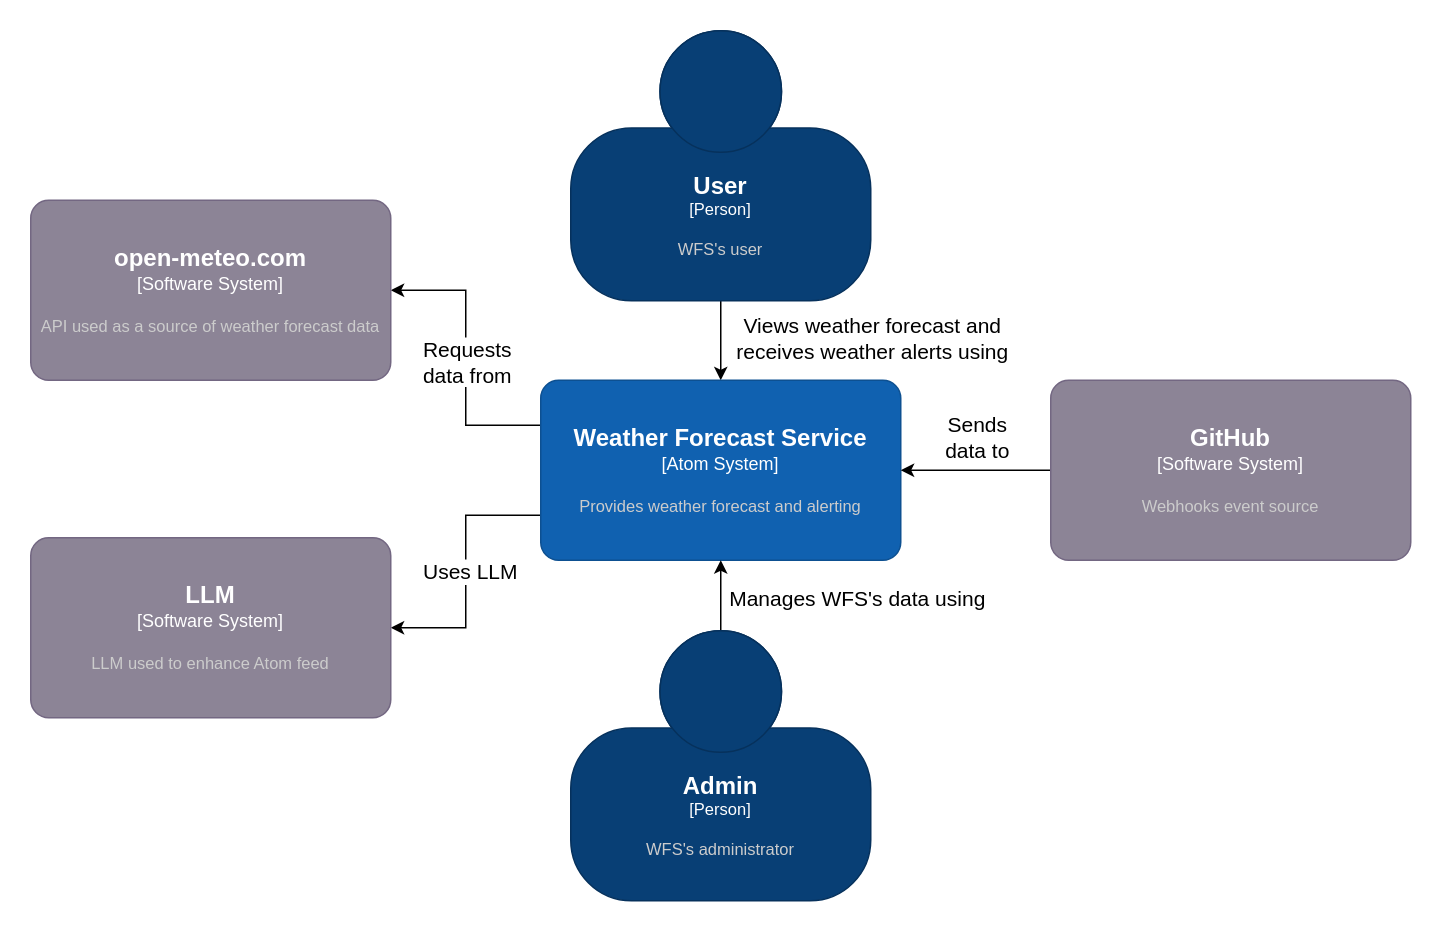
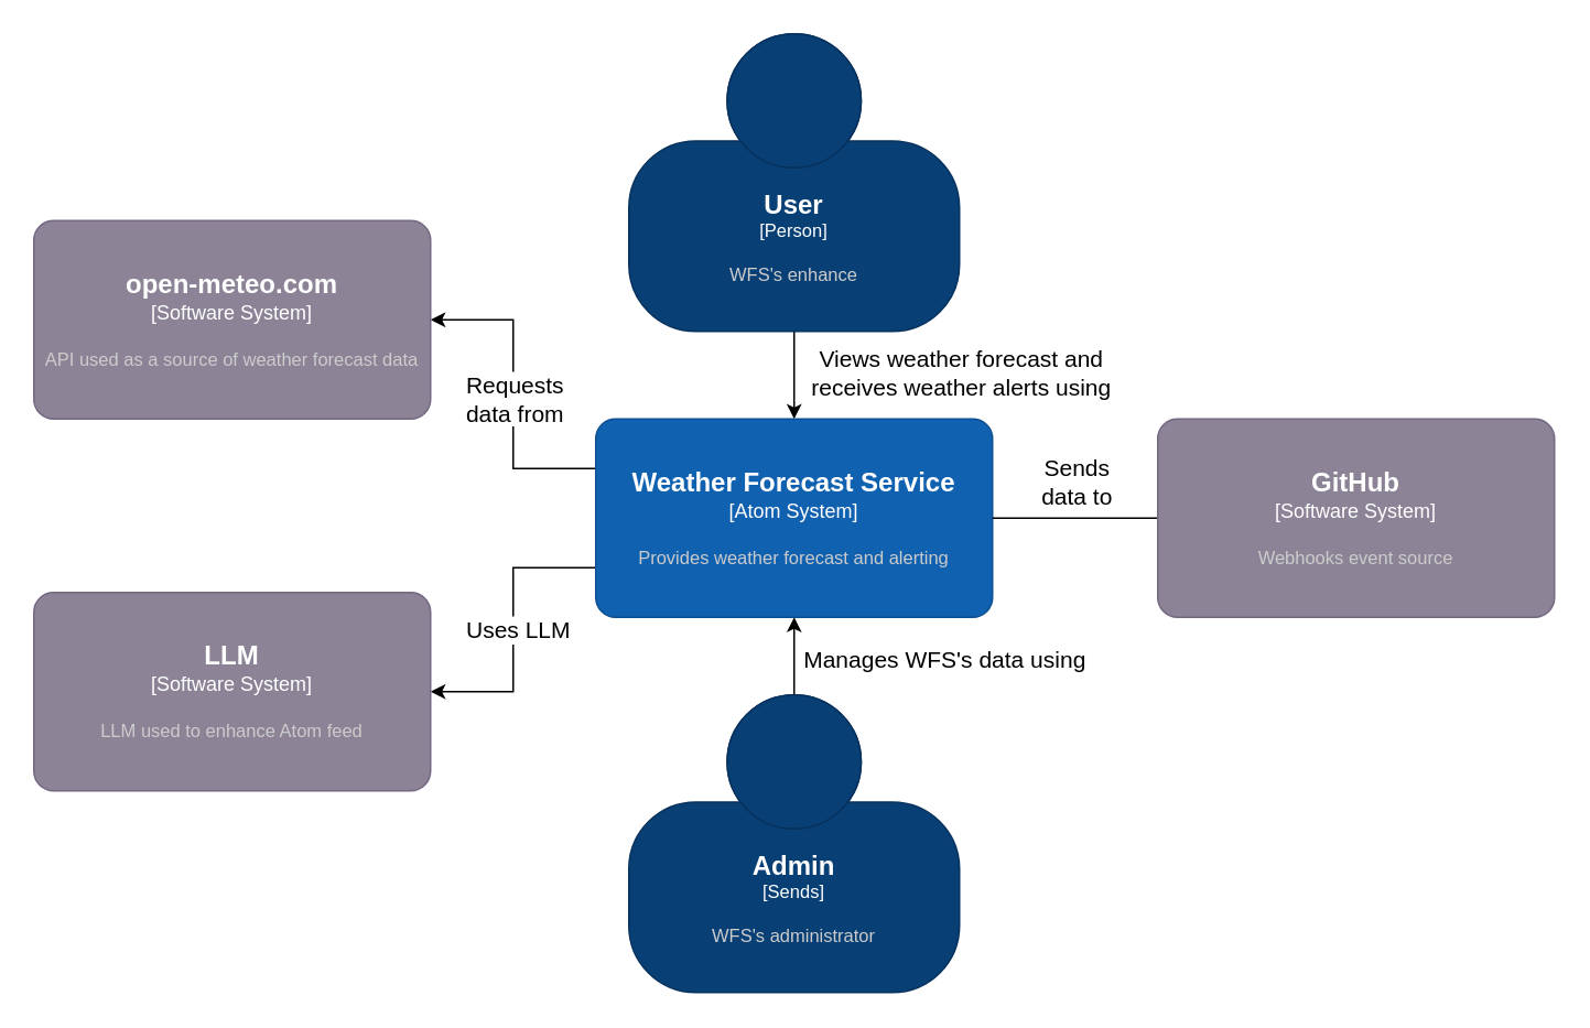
- <mxCell id="4" value="&lt;font style=&quot;font-size: 16px&quot;&gt;&lt;b&gt;User&lt;/b&gt;&lt;/font&gt;&lt;div&gt;[Person]&lt;/div&gt;&lt;br&gt;&lt;div&gt;&lt;font style=&quot;font-size: 11px&quot;&gt;&lt;font color=&quot;#cccccc&quot;&gt;WFS's user&lt;/font&gt;&lt;/div&gt;" style="html=1;fontSize=11;dashed=0;whiteSpace=wrap;fillColor=#083F75;strokeColor=#06315C;fontColor=#ffffff;shape=mxgraph.c4.person2;align=center;metaEdit=1;points=[[0.5,0,0],[1,0.5,0],[1,0.75,0],[0.75,1,0],[0.5,1,0],[0.25,1,0],[0,0.75,0],[0,0.5,0]];resizable=0;" vertex="1" parent="1"><mxGeometry x="380" y="20" width="200" height="180" as="geometry" /></mxCell>
+ <mxCell id="4" value="&lt;font style=&quot;font-size: 16px&quot;&gt;&lt;b&gt;User&lt;/b&gt;&lt;/font&gt;&lt;div&gt;[Person]&lt;/div&gt;&lt;br&gt;&lt;div&gt;&lt;font style=&quot;font-size: 11px&quot;&gt;&lt;font color=&quot;#cccccc&quot;&gt;WFS's enhance&lt;/font&gt;&lt;/div&gt;" style="html=1;fontSize=11;dashed=0;whiteSpace=wrap;fillColor=#083F75;strokeColor=#06315C;fontColor=#ffffff;shape=mxgraph.c4.person2;align=center;metaEdit=1;points=[[0.5,0,0],[1,0.5,0],[1,0.75,0],[0.75,1,0],[0.5,1,0],[0.25,1,0],[0,0.75,0],[0,0.5,0]];resizable=0;" vertex="1" parent="1"><mxGeometry x="380" y="20" width="200" height="180" as="geometry" /></mxCell>
- <mxCell id="13" style="edgeStyle=orthogonalEdgeStyle;rounded=0;orthogonalLoop=1;jettySize=auto;html=1;exitX=0;exitY=0.5;exitDx=0;exitDy=0;exitPerimeter=0;" edge="1" parent="1" source="17" target="9"><mxGeometry relative="1" as="geometry"><mxPoint x="710" y="313" as="sourcePoint" /></mxGeometry></mxCell>
+ <mxCell id="13" style="edgeStyle=orthogonalEdgeStyle;rounded=0;orthogonalLoop=1;jettySize=auto;html=1;exitX=0;exitY=0.5;exitDx=0;exitDy=0;exitPerimeter=0;endArrow=none;" edge="1" parent="1" source="17" target="9"><mxGeometry relative="1" as="geometry"><mxPoint x="710" y="313" as="sourcePoint" /></mxGeometry></mxCell>
- <mxCell id="12" value="&lt;font style=&quot;font-size: 16px&quot;&gt;&lt;b&gt;Admin&lt;/b&gt;&lt;/font&gt;&lt;div&gt;[Person]&lt;/div&gt;&lt;br&gt;&lt;div&gt;&lt;font style=&quot;font-size: 11px&quot;&gt;&lt;font color=&quot;#cccccc&quot;&gt;WFS's administrator&lt;/font&gt;&lt;/div&gt;" style="html=1;fontSize=11;dashed=0;whiteSpace=wrap;fillColor=#083F75;strokeColor=#06315C;fontColor=#ffffff;shape=mxgraph.c4.person2;align=center;metaEdit=1;points=[[0.5,0,0],[1,0.5,0],[1,0.75,0],[0.75,1,0],[0.5,1,0],[0.25,1,0],[0,0.75,0],[0,0.5,0]];resizable=0;" vertex="1" parent="1"><mxGeometry x="380" y="420" width="200" height="180" as="geometry" /></mxCell>
+ <mxCell id="12" value="&lt;font style=&quot;font-size: 16px&quot;&gt;&lt;b&gt;Admin&lt;/b&gt;&lt;/font&gt;&lt;div&gt;[Sends]&lt;/div&gt;&lt;br&gt;&lt;div&gt;&lt;font style=&quot;font-size: 11px&quot;&gt;&lt;font color=&quot;#cccccc&quot;&gt;WFS's administrator&lt;/font&gt;&lt;/div&gt;" style="html=1;fontSize=11;dashed=0;whiteSpace=wrap;fillColor=#083F75;strokeColor=#06315C;fontColor=#ffffff;shape=mxgraph.c4.person2;align=center;metaEdit=1;points=[[0.5,0,0],[1,0.5,0],[1,0.75,0],[0.75,1,0],[0.5,1,0],[0.25,1,0],[0,0.75,0],[0,0.5,0]];resizable=0;" vertex="1" parent="1"><mxGeometry x="380" y="420" width="200" height="180" as="geometry" /></mxCell>
